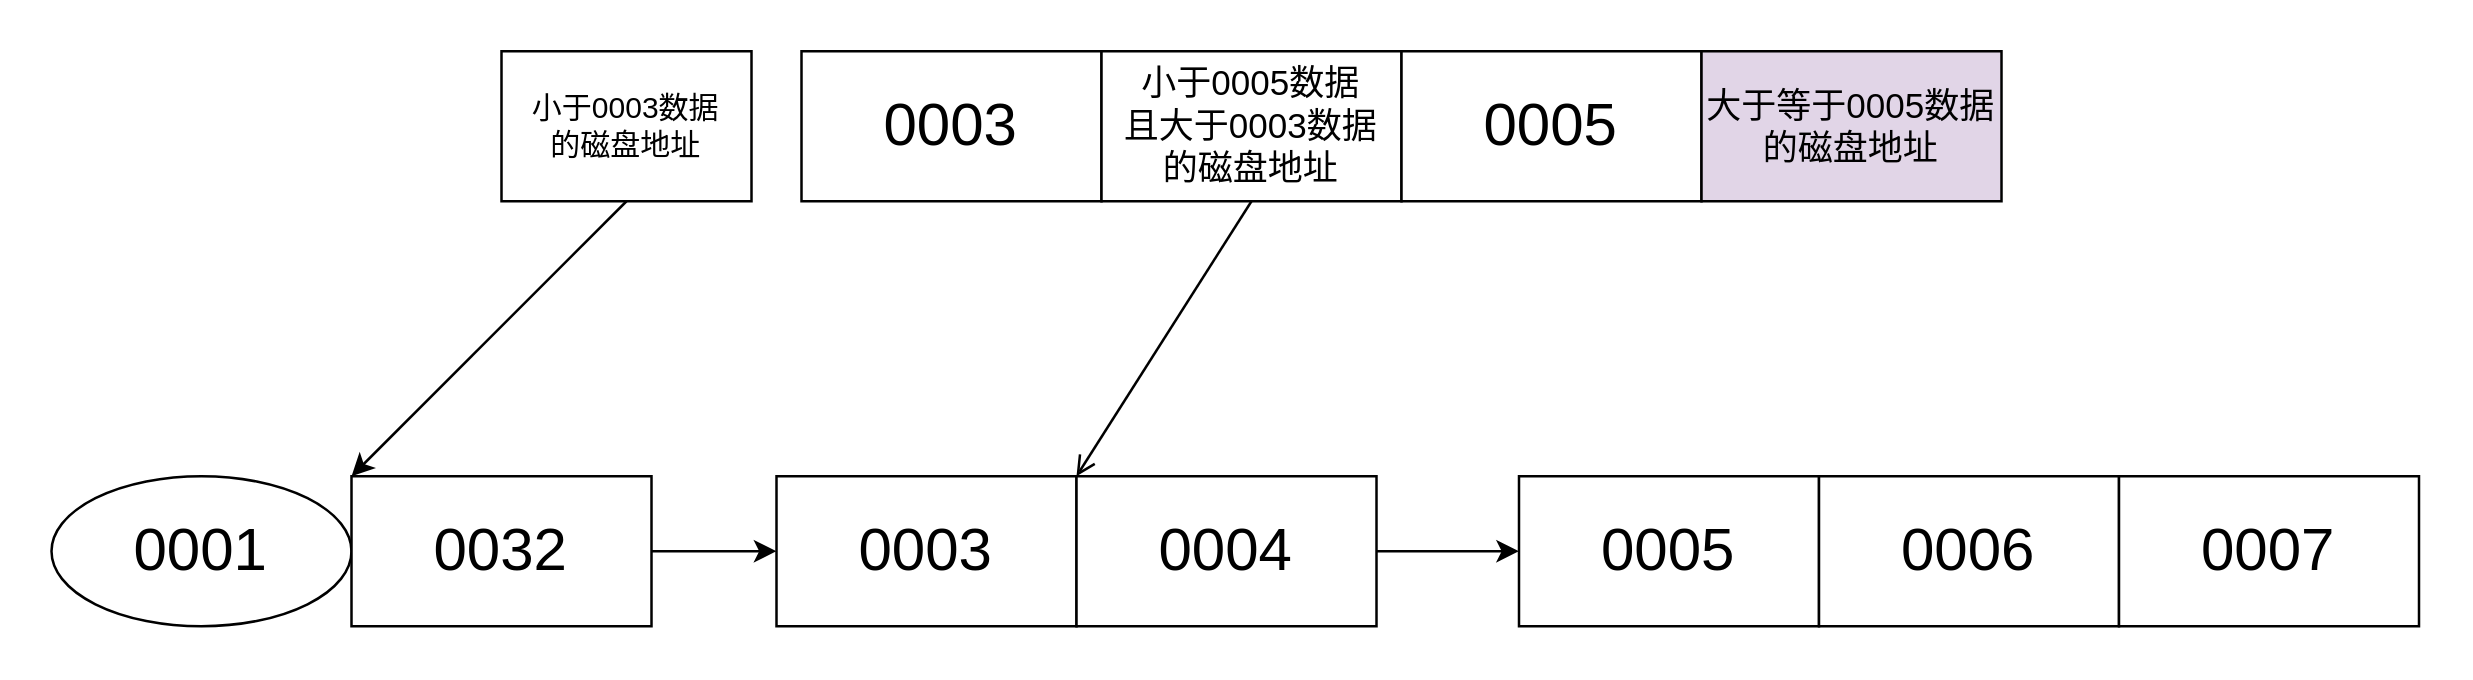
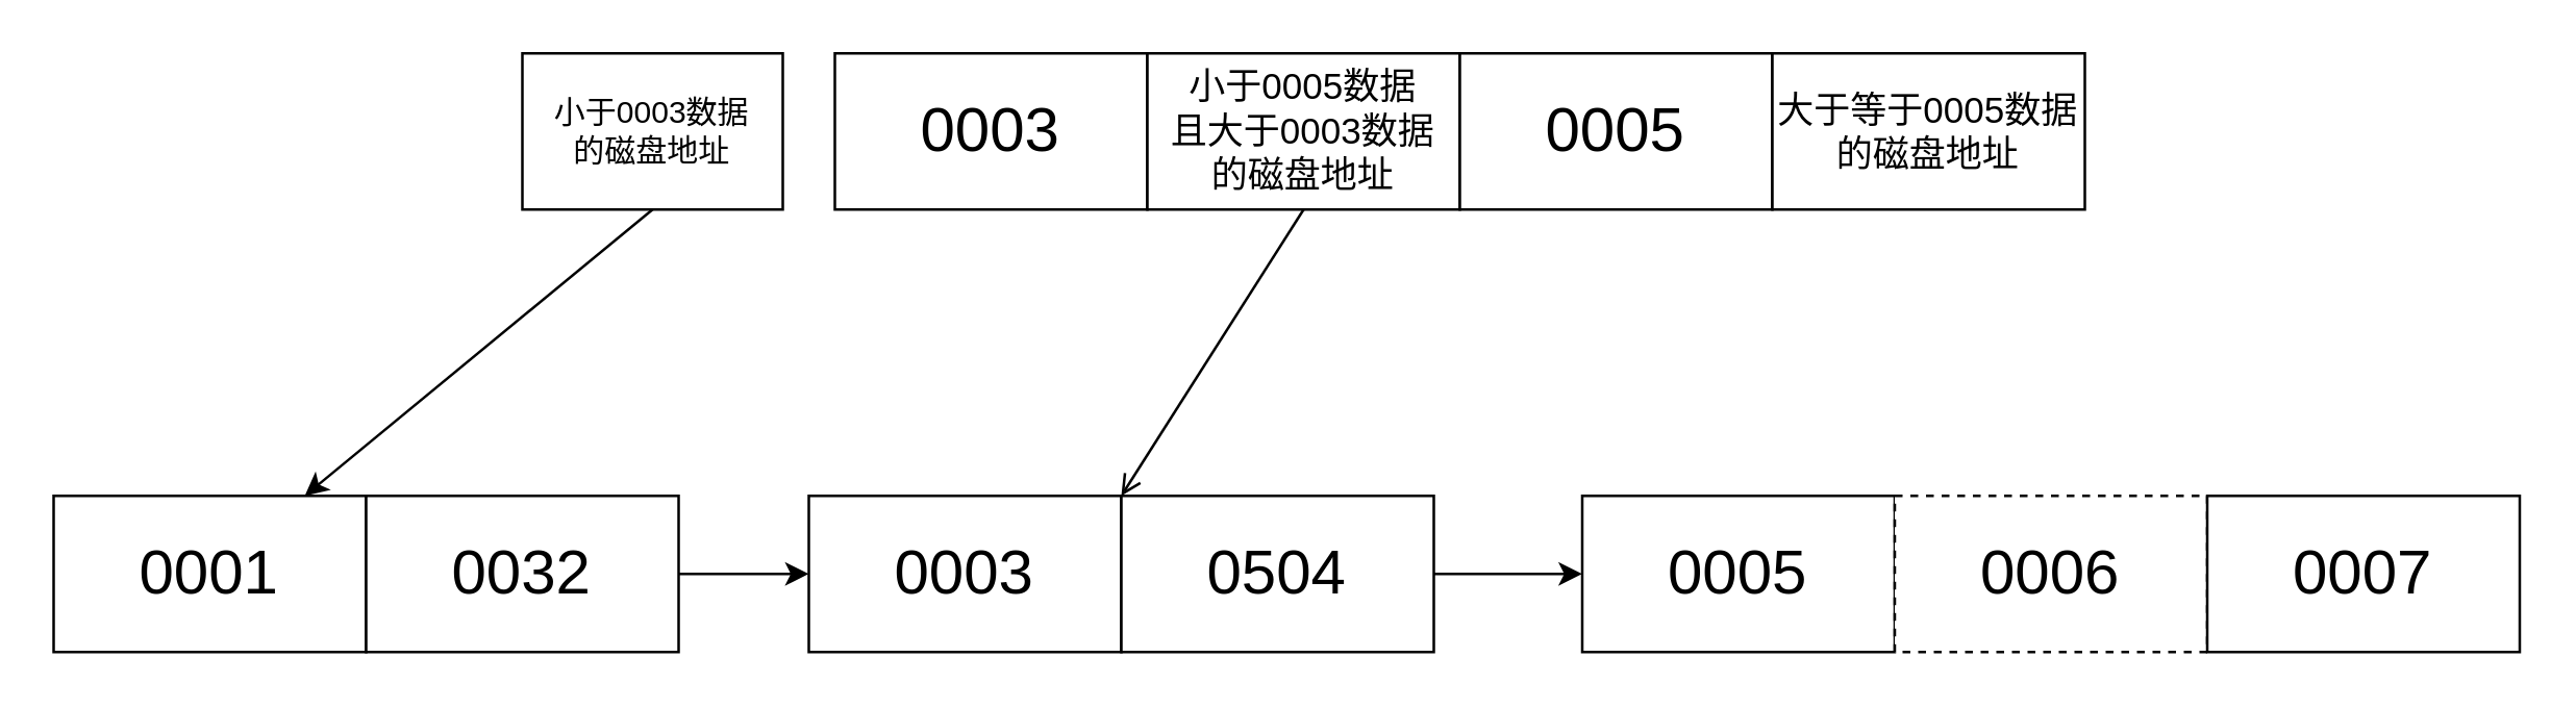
- <mxCell id="17" value="&lt;font style=&quot;font-size: 14px;&quot;&gt;大于等于0005数据&lt;br&gt;的磁盘地址&lt;/font&gt;" style="rounded=0;whiteSpace=wrap;html=1;fillColor=#e1d5e7;" vertex="1" parent="1"><mxGeometry x="680" y="20" width="120" height="60" as="geometry" /></mxCell>
+ <mxCell id="17" value="&lt;font style=&quot;font-size: 14px;&quot;&gt;大于等于0005数据&lt;br&gt;的磁盘地址&lt;/font&gt;" style="rounded=0;whiteSpace=wrap;html=1;" vertex="1" parent="1"><mxGeometry x="680" y="20" width="120" height="60" as="geometry" /></mxCell>
- <mxCell id="2" style="edgeStyle=none;html=1;exitX=0.5;exitY=1;exitDx=0;exitDy=0;entryX=0;entryY=0;entryDx=0;entryDy=0;fontSize=24;" edge="1" parent="1" source="3" target="10"><mxGeometry relative="1" as="geometry" /></mxCell>
+ <mxCell id="2" style="edgeStyle=none;html=1;exitX=0.5;exitY=1;exitDx=0;exitDy=0;fontSize=24;" edge="1" parent="1" source="3" target="8"><mxGeometry relative="1" as="geometry" /></mxCell>
- <mxCell id="8" value="&lt;span style=&quot;font-size: 24px;&quot;&gt;0001&lt;/span&gt;" style="ellipse;whiteSpace=wrap;html=1;" vertex="1" parent="1"><mxGeometry y="190" width="120" height="60" as="geometry" x="20" /></mxCell>
+ <mxCell id="8" value="&lt;span style=&quot;font-size: 24px;&quot;&gt;0001&lt;/span&gt;" style="rounded=0;whiteSpace=wrap;html=1;" vertex="1" parent="1"><mxGeometry y="190" width="120" height="60" as="geometry" x="20" /></mxCell>
- <mxCell id="13" value="&lt;span style=&quot;font-size: 24px;&quot;&gt;0004&lt;/span&gt;" style="rounded=0;whiteSpace=wrap;html=1;" vertex="1" parent="1"><mxGeometry x="430" y="190" width="120" height="60" as="geometry" /></mxCell>
+ <mxCell id="13" value="&lt;span style=&quot;font-size: 24px;&quot;&gt;0504&lt;/span&gt;" style="rounded=0;whiteSpace=wrap;html=1;" vertex="1" parent="1"><mxGeometry x="430" y="190" width="120" height="60" as="geometry" /></mxCell>
- <mxCell id="15" value="&lt;span style=&quot;font-size: 24px;&quot;&gt;0006&lt;/span&gt;" style="rounded=0;whiteSpace=wrap;html=1;" vertex="1" parent="1"><mxGeometry x="727" y="190" width="120" height="60" as="geometry" /></mxCell>
+ <mxCell id="15" value="&lt;span style=&quot;font-size: 24px;&quot;&gt;0006&lt;/span&gt;" style="rounded=0;whiteSpace=wrap;html=1;dashed=1;" vertex="1" parent="1"><mxGeometry x="727" y="190" width="120" height="60" as="geometry" /></mxCell>
